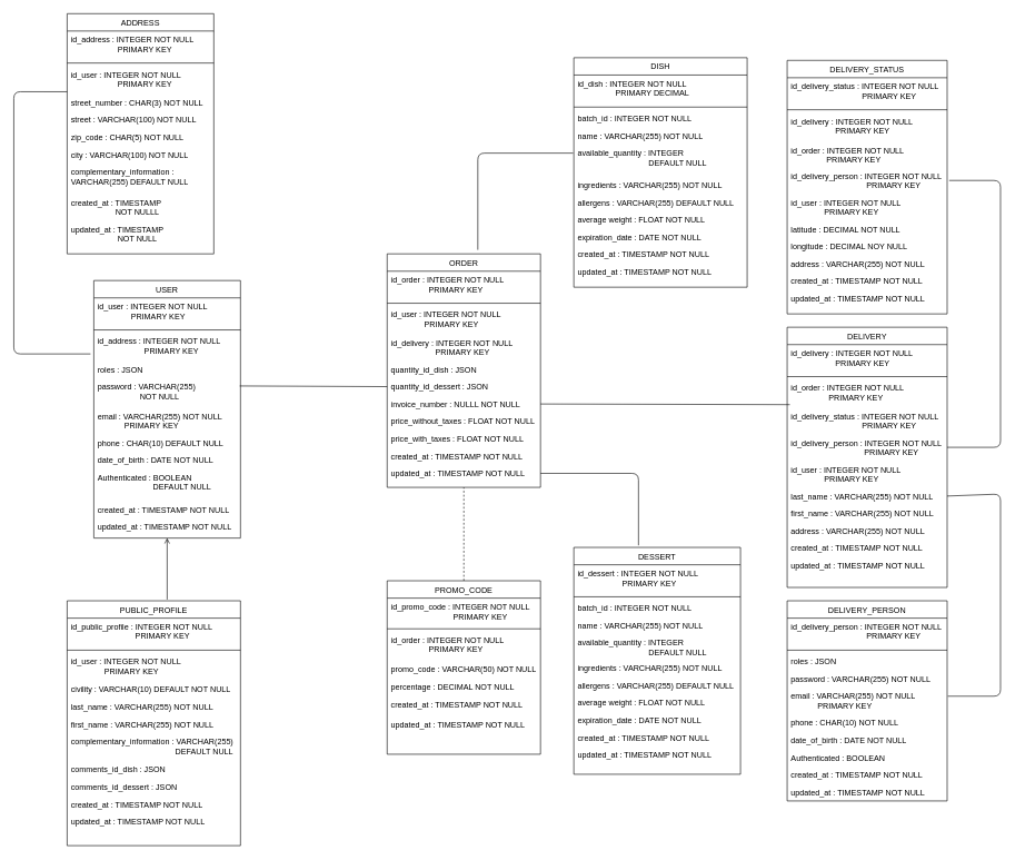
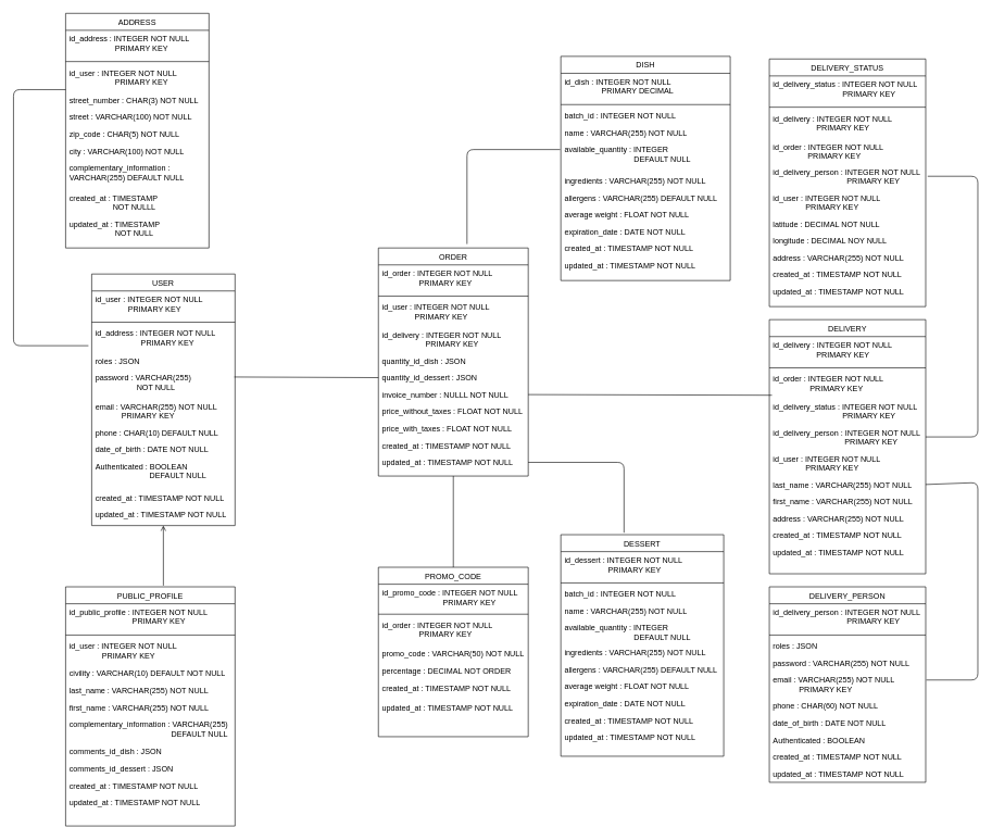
- <mxCell id="71" value="" style="endArrow=none;html=1;entryX=0.5;entryY=1;entryDx=0;entryDy=0;exitX=0.5;exitY=0;exitDx=0;exitDy=0;dashed=1;" parent="1" source="63" target="39" edge="1"><mxGeometry width="50" height="50" relative="1" as="geometry"><mxPoint x="660" y="790" as="sourcePoint" /><mxPoint x="710" y="740" as="targetPoint" /></mxGeometry></mxCell>
+ <mxCell id="71" value="" style="endArrow=none;html=1;entryX=0.5;entryY=1;entryDx=0;entryDy=0;exitX=0.5;exitY=0;exitDx=0;exitDy=0;" parent="1" source="63" target="39" edge="1"><mxGeometry width="50" height="50" relative="1" as="geometry"><mxPoint x="660" y="790" as="sourcePoint" /><mxPoint x="710" y="740" as="targetPoint" /></mxGeometry></mxCell>
- <mxCell id="68" value="percentage : DECIMAL NOT NULL" style="text;align=left;verticalAlign=top;spacingLeft=4;spacingRight=4;overflow=hidden;rotatable=0;points=[[0,0.5],[1,0.5]];portConstraint=eastwest;rounded=0;shadow=0;html=0;" parent="63" vertex="1"><mxGeometry y="146" width="230" height="26" as="geometry" /></mxCell>
+ <mxCell id="68" value="percentage : DECIMAL NOT ORDER" style="text;align=left;verticalAlign=top;spacingLeft=4;spacingRight=4;overflow=hidden;rotatable=0;points=[[0,0.5],[1,0.5]];portConstraint=eastwest;rounded=0;shadow=0;html=0;" parent="63" vertex="1"><mxGeometry y="146" width="230" height="26" as="geometry" /></mxCell>
- <mxCell id="58" value="phone : CHAR(10) NOT NULL" style="text;align=left;verticalAlign=top;spacingLeft=4;spacingRight=4;overflow=hidden;rotatable=0;points=[[0,0.5],[1,0.5]];portConstraint=eastwest;rounded=0;shadow=0;html=0;" parent="52" vertex="1"><mxGeometry y="170" width="240" height="26" as="geometry" /></mxCell>
+ <mxCell id="58" value="phone : CHAR(60) NOT NULL" style="text;align=left;verticalAlign=top;spacingLeft=4;spacingRight=4;overflow=hidden;rotatable=0;points=[[0,0.5],[1,0.5]];portConstraint=eastwest;rounded=0;shadow=0;html=0;" parent="52" vertex="1"><mxGeometry y="170" width="240" height="26" as="geometry" /></mxCell>
